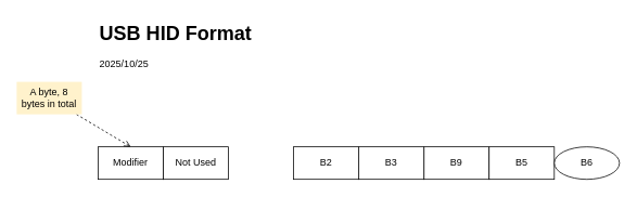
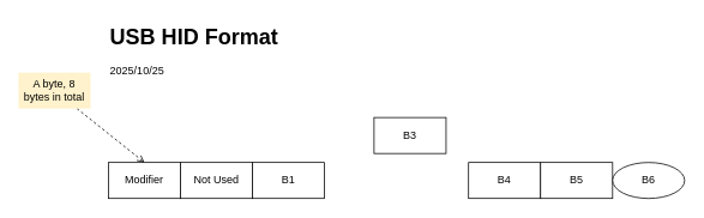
- <mxCell id="12" value="A byte, 8 bytes in total" style="rounded=0;whiteSpace=wrap;html=1;fillColor=#fff2cc;strokeColor=none;" vertex="1" parent="1"><mxGeometry x="20" y="100" width="80" height="40" as="geometry" /></mxCell>
+ <mxCell id="12" value="A byte, 8 bytes in total" style="rounded=0;whiteSpace=wrap;html=1;fillColor=#fff2cc;strokeColor=none;" vertex="1" parent="1"><mxGeometry x="20" y="80" width="80" height="40" as="geometry" /></mxCell>
+ <mxCell id="10" value="B1" style="rounded=0;whiteSpace=wrap;html=1;" vertex="1" parent="1"><mxGeometry x="280" y="180" width="80" height="40" as="geometry" /></mxCell>
- <mxCell id="9" value="B2" style="rounded=0;whiteSpace=wrap;html=1;" vertex="1" parent="1"><mxGeometry x="360" y="180" width="80" height="40" as="geometry" /></mxCell>
- <mxCell id="8" value="B3" style="rounded=0;whiteSpace=wrap;html=1;" vertex="1" parent="1"><mxGeometry x="440" y="180" width="80" height="40" as="geometry" /></mxCell>
+ <mxCell id="8" value="B3" style="rounded=0;whiteSpace=wrap;html=1;" vertex="1" parent="1"><mxGeometry x="415" y="130" width="80" height="40" as="geometry" /></mxCell>
- <mxCell id="5" value="B9" style="rounded=0;whiteSpace=wrap;html=1;" vertex="1" parent="1"><mxGeometry x="520" y="180" width="80" height="40" as="geometry" /></mxCell>
+ <mxCell id="5" value="B4" style="rounded=0;whiteSpace=wrap;html=1;" vertex="1" parent="1"><mxGeometry x="520" y="180" width="80" height="40" as="geometry" /></mxCell>
